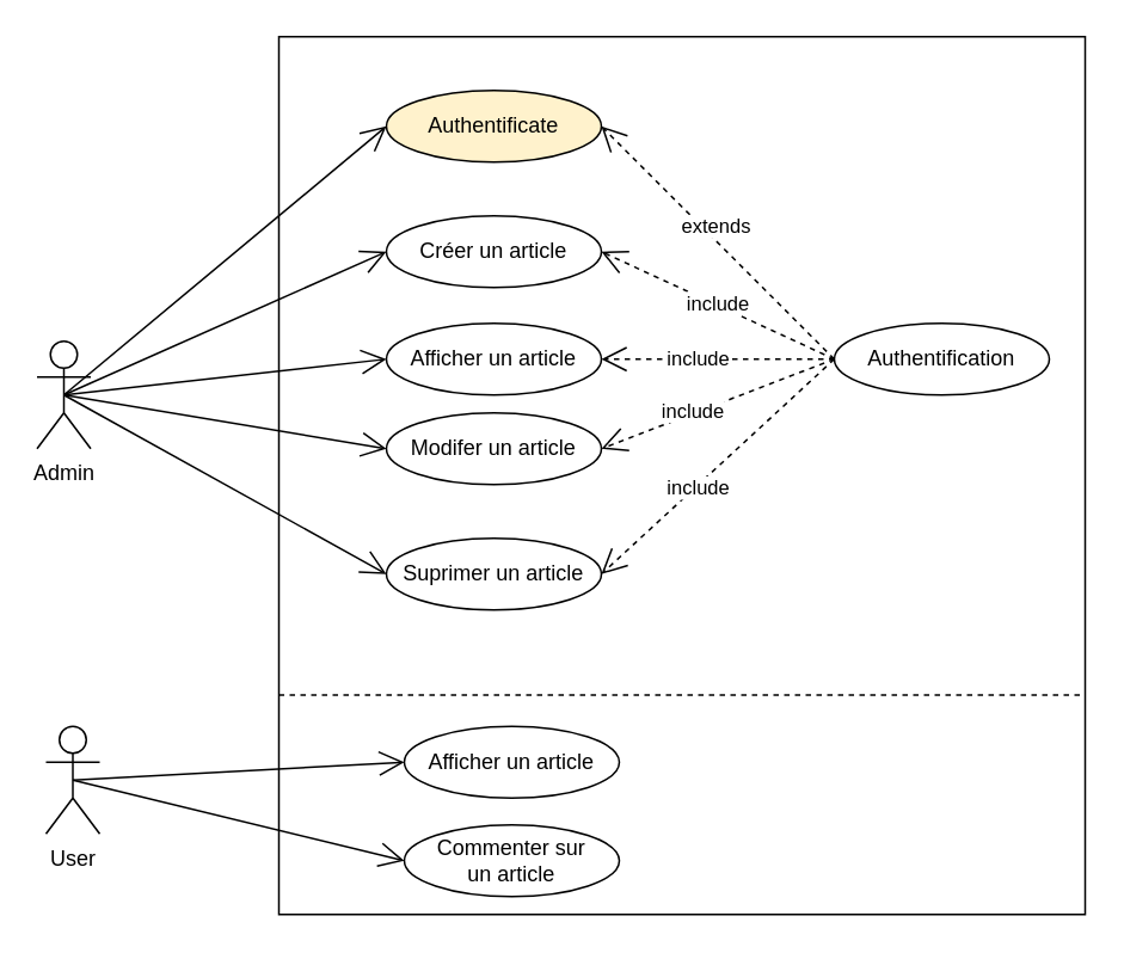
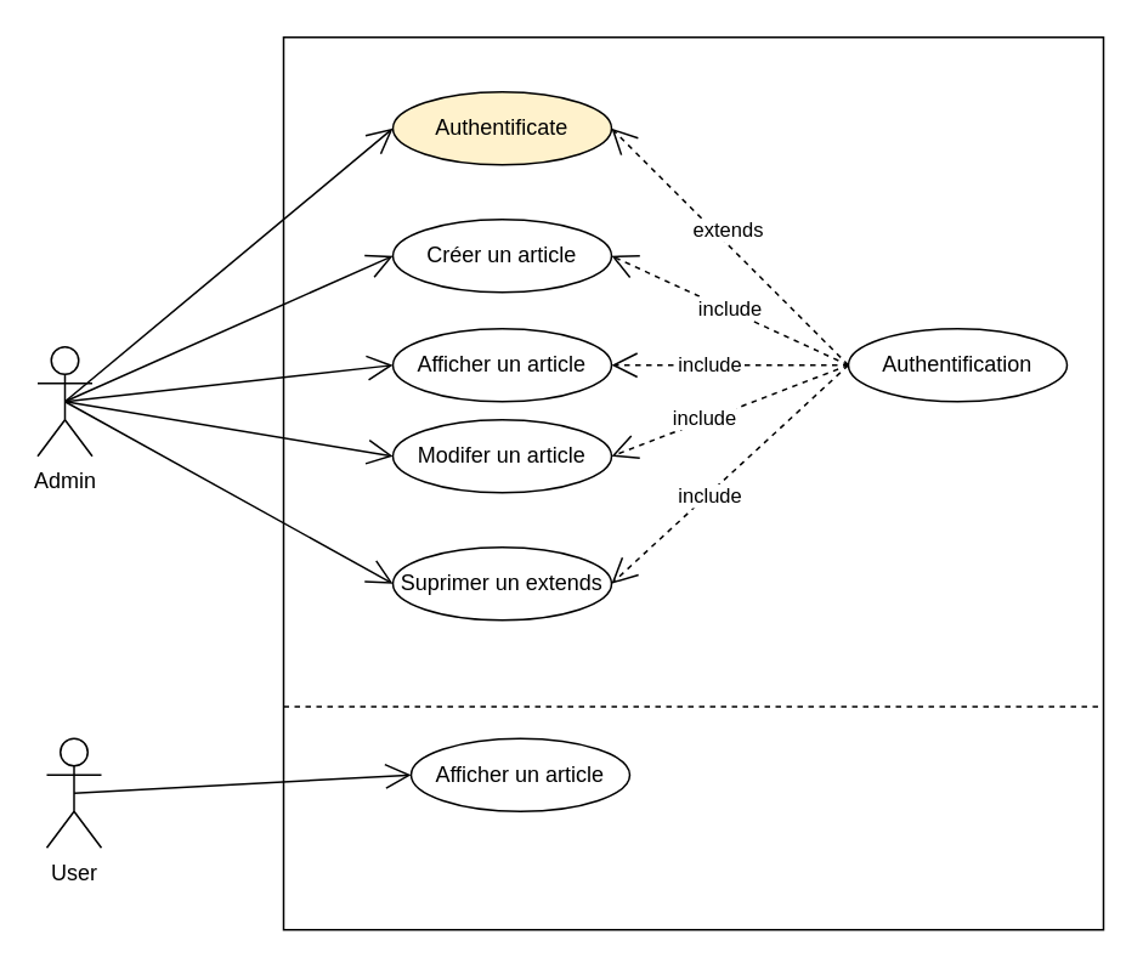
- <mxCell id="7" value="Suprimer un article" style="ellipse;whiteSpace=wrap;html=1;" vertex="1" parent="1"><mxGeometry x="215" y="300" width="120" height="40" as="geometry" /></mxCell>
+ <mxCell id="7" value="Suprimer un extends" style="ellipse;whiteSpace=wrap;html=1;" vertex="1" parent="1"><mxGeometry x="215" y="300" width="120" height="40" as="geometry" /></mxCell>
- <mxCell id="25" value="" style="endArrow=open;endFill=1;endSize=12;html=1;exitX=0.5;exitY=0.5;exitDx=0;exitDy=0;exitPerimeter=0;entryX=0;entryY=0.5;entryDx=0;entryDy=0;" edge="1" parent="1" source="21" target="22"><mxGeometry width="160" relative="1" as="geometry"><mxPoint x="50" y="445" as="sourcePoint" /><mxPoint x="235" y="420" as="targetPoint" /></mxGeometry></mxCell>
- <mxCell id="22" value="Commenter sur &lt;br&gt;un article" style="ellipse;whiteSpace=wrap;html=1;" vertex="1" parent="1"><mxGeometry x="225" y="460" width="120" height="40" as="geometry" /></mxCell>
